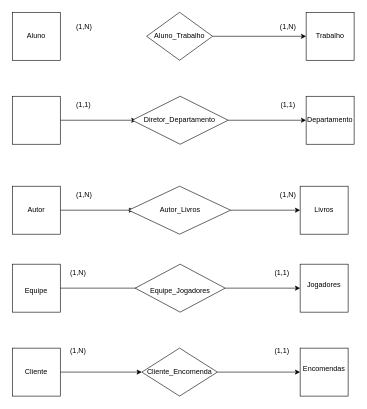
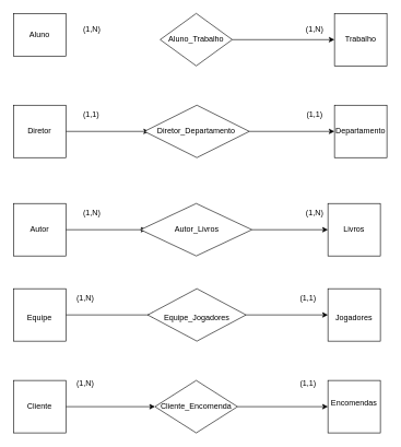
- <mxCell id="2" value="Aluno" style="whiteSpace=wrap;html=1;aspect=fixed;" vertex="1" parent="1"><mxGeometry x="20" y="20" width="80" height="80" as="geometry" /></mxCell>
+ <mxCell id="2" value="Aluno" style="whiteSpace=wrap;html=1;aspect=fixed;" vertex="1" parent="1"><mxGeometry x="20" y="20" width="80" height="65" as="geometry" /></mxCell>
+ <mxCell id="14" value="Diretor" style="text;html=1;strokeColor=none;fillColor=none;align=center;verticalAlign=middle;whiteSpace=wrap;rounded=0;" vertex="1" parent="1"><mxGeometry x="30" y="185" width="60" height="30" as="geometry" /></mxCell>
- <mxCell id="35" value="Jogadores" style="text;html=1;strokeColor=none;fillColor=none;align=center;verticalAlign=middle;whiteSpace=wrap;rounded=0;" vertex="1" parent="1"><mxGeometry x="510" y="460" width="60" height="30" as="geometry" /></mxCell>
+ <mxCell id="35" value="Jogadores" style="text;html=1;strokeColor=none;fillColor=none;align=center;verticalAlign=middle;whiteSpace=wrap;rounded=0;" vertex="1" parent="1"><mxGeometry x="510" y="470" width="60" height="30" as="geometry" /></mxCell>
